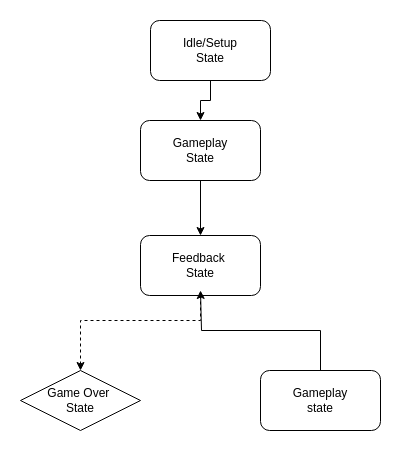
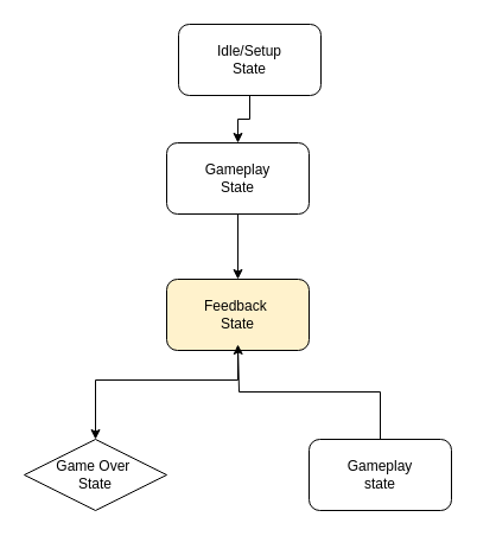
- <mxCell id="6" value="Feedback&amp;nbsp;&lt;div&gt;State&lt;/div&gt;" style="rounded=1;whiteSpace=wrap;html=1;" vertex="1" parent="1"><mxGeometry x="140" y="235" width="120" height="60" as="geometry" /></mxCell>
+ <mxCell id="6" value="Feedback&amp;nbsp;&lt;div&gt;State&lt;/div&gt;" style="rounded=1;whiteSpace=wrap;html=1;fillColor=#fff2cc;" vertex="1" parent="1"><mxGeometry x="140" y="235" width="120" height="60" as="geometry" /></mxCell>
- <mxCell id="5" style="edgeStyle=orthogonalEdgeStyle;rounded=0;orthogonalLoop=1;jettySize=auto;html=1;dashed=1;" edge="1" parent="1" source="6" target="7"><mxGeometry relative="1" as="geometry"><Array as="points"><mxPoint x="200" y="320" /><mxPoint x="80" y="320" /></Array></mxGeometry></mxCell>
+ <mxCell id="5" style="edgeStyle=orthogonalEdgeStyle;rounded=0;orthogonalLoop=1;jettySize=auto;html=1;" edge="1" parent="1" source="6" target="7"><mxGeometry relative="1" as="geometry"><Array as="points"><mxPoint x="200" y="320" /><mxPoint x="80" y="320" /></Array></mxGeometry></mxCell>
